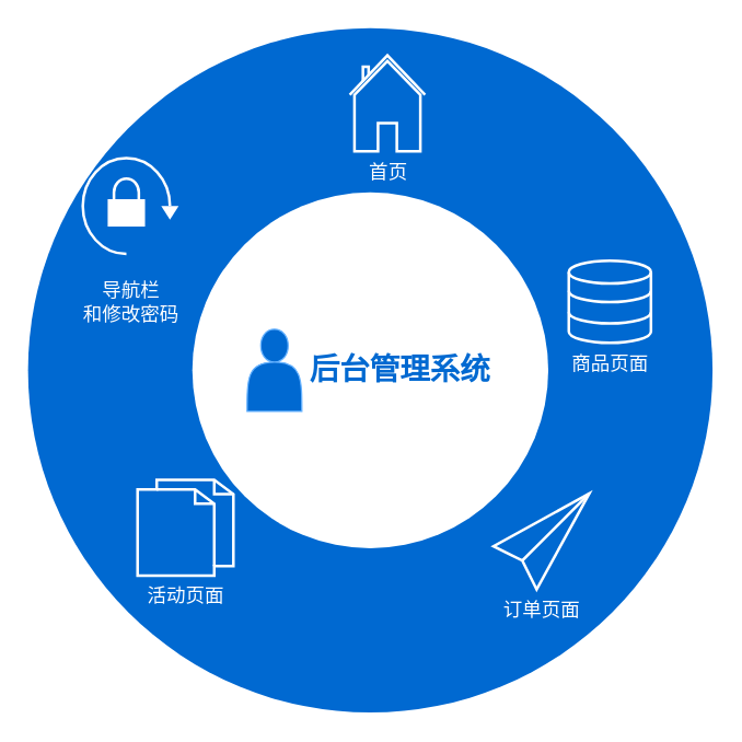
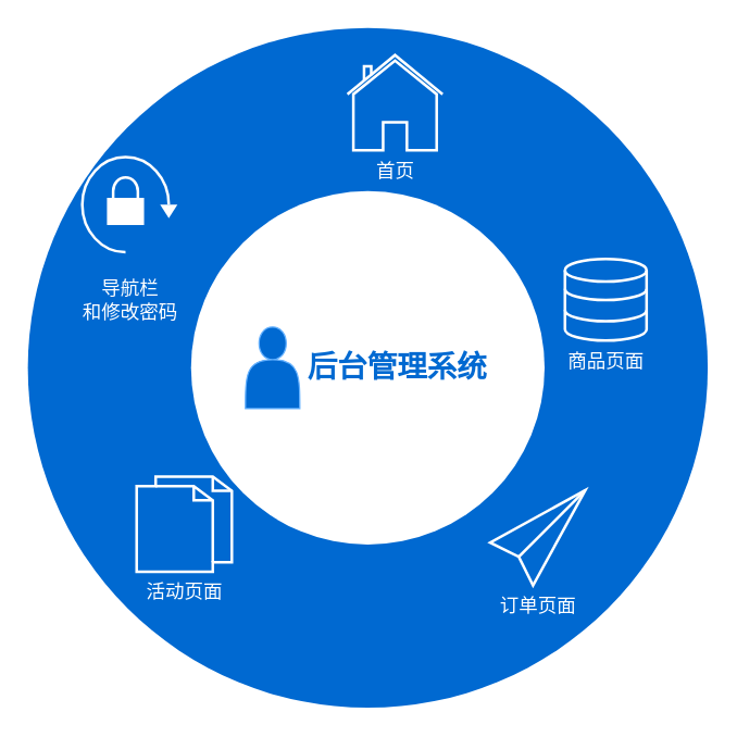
- <mxCell id="6" value="首页" style="html=1;verticalLabelPosition=bottom;align=center;labelBackgroundColor=none;verticalAlign=top;strokeWidth=2;strokeColor=#FFFFFF;shadow=0;dashed=0;shape=mxgraph.ios7.icons.home;fillColor=#0069D1;gradientColor=none;fontColor=#FFFFFF;fontSize=14;" vertex="1" parent="1"><mxGeometry x="255" y="40" width="55" height="70" as="geometry" /></mxCell>
+ <mxCell id="6" value="首页" style="html=1;verticalLabelPosition=bottom;align=center;labelBackgroundColor=none;verticalAlign=top;strokeWidth=2;strokeColor=#FFFFFF;shadow=0;dashed=0;shape=mxgraph.ios7.icons.home;fillColor=#0069D1;gradientColor=none;fontColor=#FFFFFF;fontSize=14;" vertex="1" parent="1"><mxGeometry x="255" y="40" width="70" height="70" as="geometry" /></mxCell>
